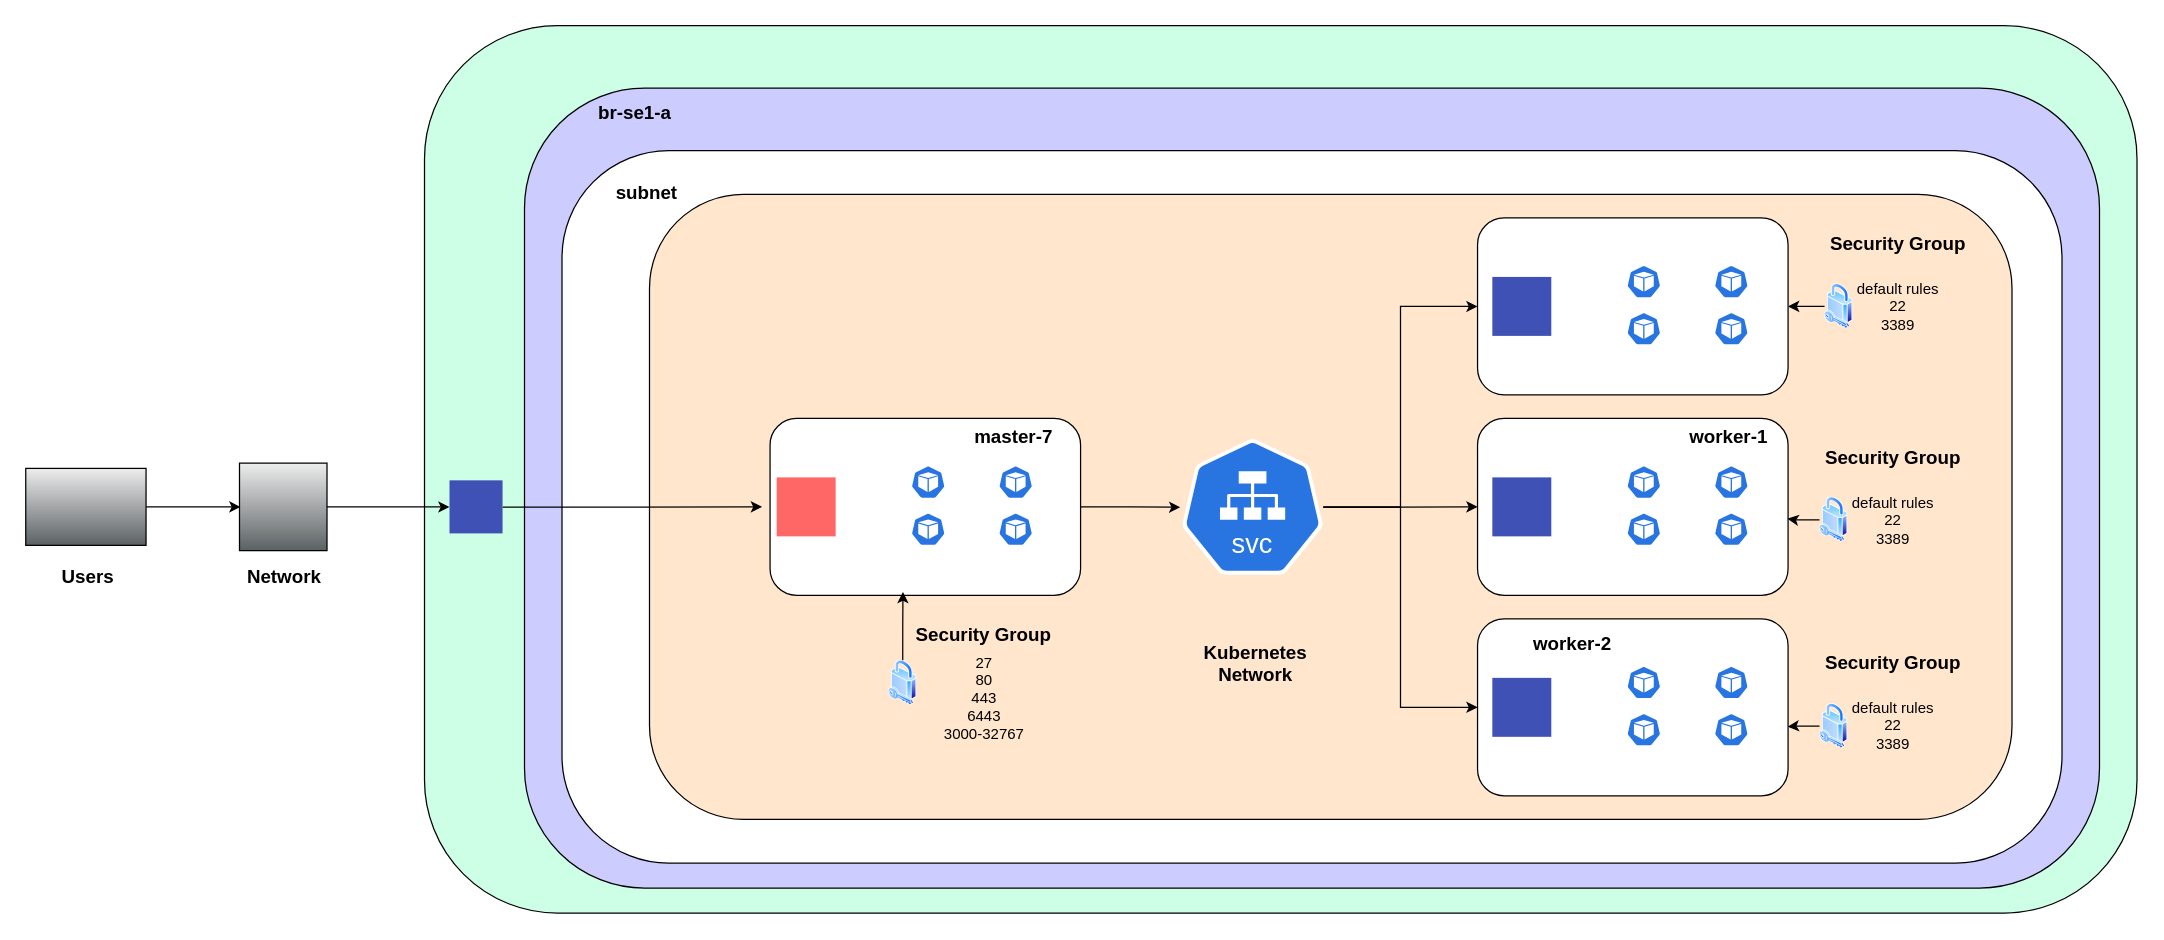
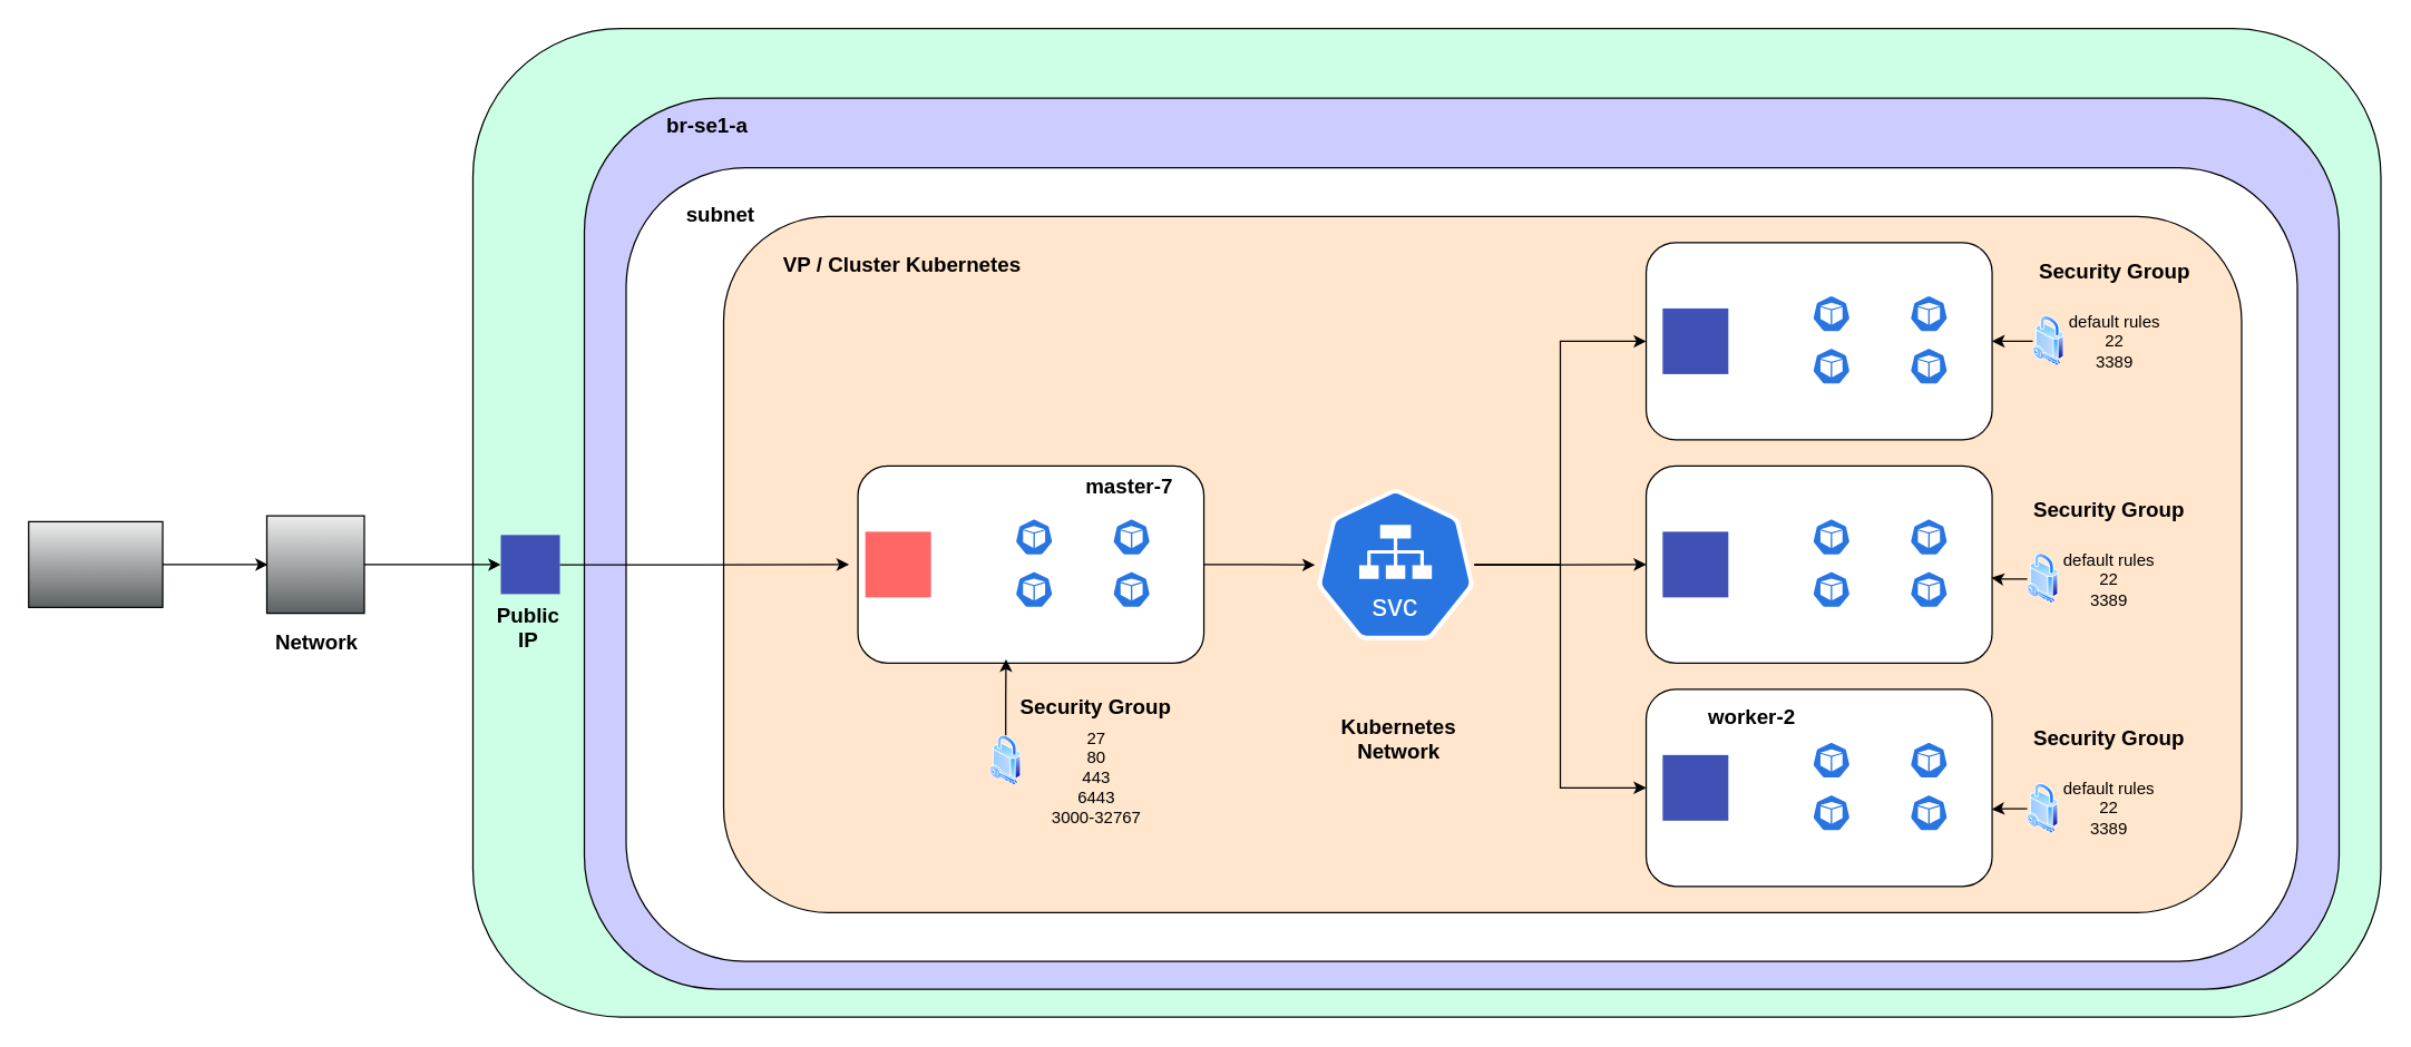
+ <mxCell id="45" value="VP / Cluster Kubernetes" style="text;html=1;align=center;verticalAlign=middle;whiteSpace=wrap;rounded=0;fontStyle=1;fontSize=15;" parent="9" vertex="1"><mxGeometry x="39.356" y="18.87" width="178.622" height="30" as="geometry" /></mxCell>
- <mxCell id="19" value="&lt;div&gt;worker-1&lt;/div&gt;" style="text;html=1;align=center;verticalAlign=middle;whiteSpace=wrap;rounded=0;fontStyle=1;fontSize=15;" parent="9" vertex="1"><mxGeometry x="828.049" y="179.245" width="70.976" height="28.302" as="geometry" /></mxCell>
+ <mxCell id="66" value="Public IP" style="text;html=1;align=center;verticalAlign=middle;whiteSpace=wrap;rounded=0;fontSize=15;fontStyle=1" parent="1" vertex="1"><mxGeometry x="349" y="436.132" width="60" height="28.302" as="geometry" /></mxCell>
- <mxCell id="61" value="Users" style="text;html=1;align=center;verticalAlign=middle;whiteSpace=wrap;rounded=0;fontSize=15;fontStyle=1" parent="1" vertex="1"><mxGeometry x="40" y="445" width="60" height="30" as="geometry" /></mxCell>
